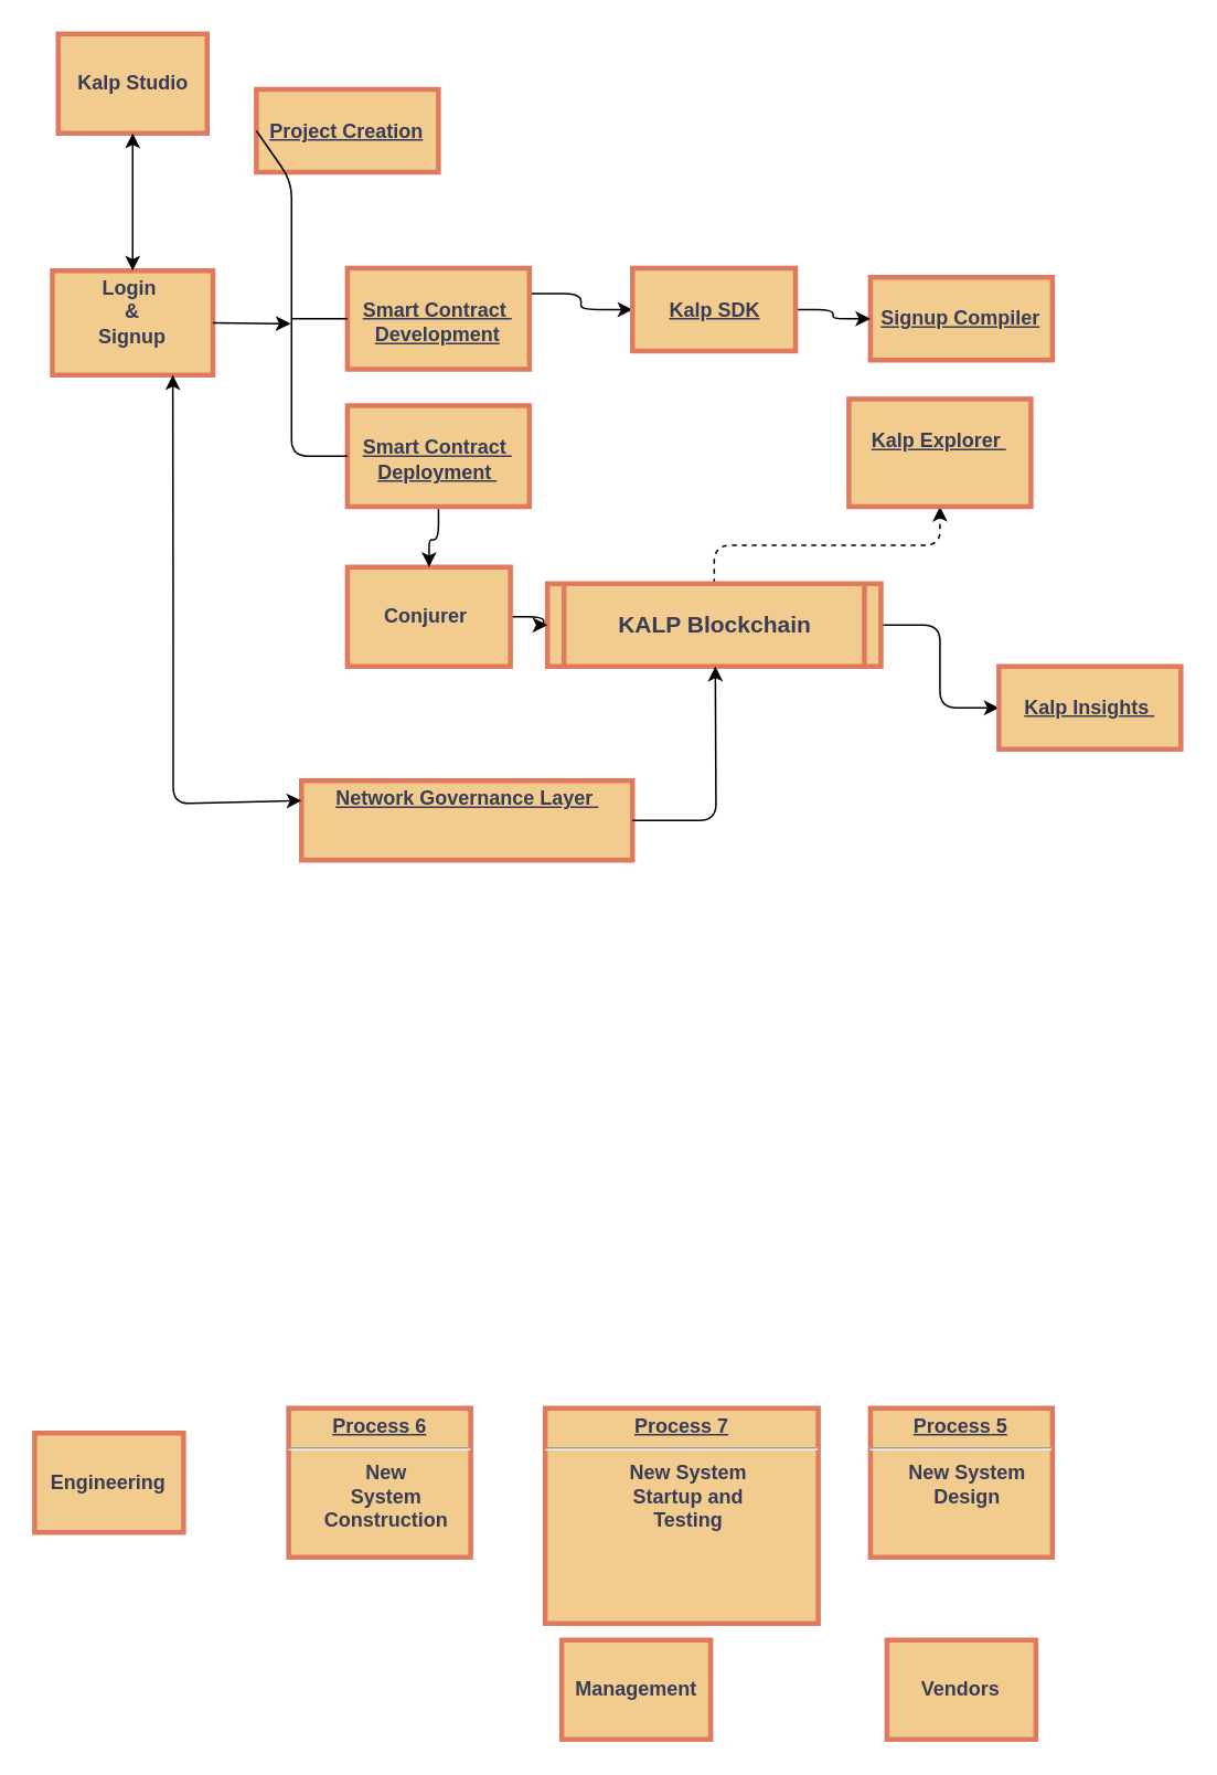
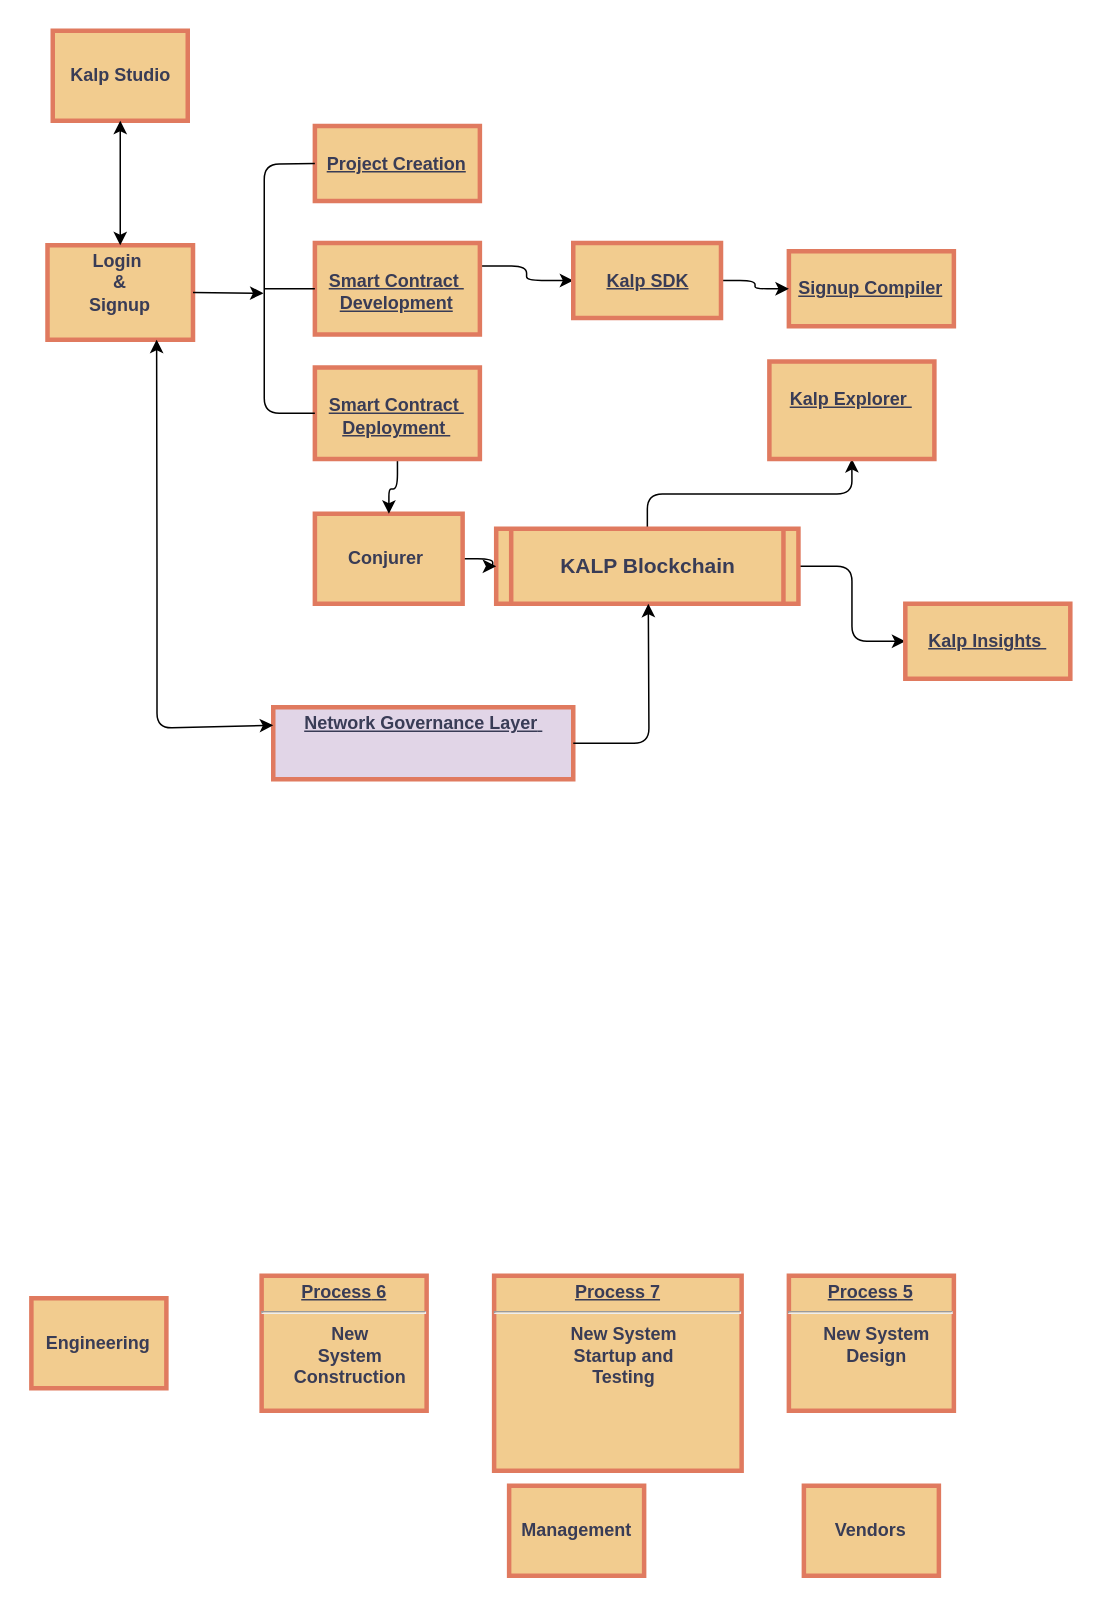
- <mxCell id="22" value="&lt;p style=&quot;margin: 0px; margin-top: 4px; text-align: center; text-decoration: underline;&quot;&gt;&lt;br&gt;Project Creation&lt;/p&gt;" style="verticalAlign=middle;align=center;overflow=fill;fontSize=12;fontFamily=Helvetica;html=1;rounded=0;fontStyle=1;strokeWidth=3;labelBackgroundColor=none;fillColor=#F2CC8F;strokeColor=#E07A5F;fontColor=#393C56;" vertex="1" parent="1"><mxGeometry x="154.25" y="53.5" width="110" height="50" as="geometry" /></mxCell>
+ <mxCell id="22" value="&lt;p style=&quot;margin: 0px; margin-top: 4px; text-align: center; text-decoration: underline;&quot;&gt;&lt;br&gt;Project Creation&lt;/p&gt;" style="verticalAlign=middle;align=center;overflow=fill;fontSize=12;fontFamily=Helvetica;html=1;rounded=0;fontStyle=1;strokeWidth=3;labelBackgroundColor=none;fillColor=#F2CC8F;strokeColor=#E07A5F;fontColor=#393C56;" vertex="1" parent="1"><mxGeometry x="209.25" y="83.5" width="110" height="50" as="geometry" /></mxCell>
- <mxCell id="4" style="edgeStyle=orthogonalEdgeStyle;orthogonalLoop=1;jettySize=auto;html=1;entryX=0.5;entryY=1;entryDx=0;entryDy=0;dashed=1;" edge="1" parent="1" source="6" target="8"><mxGeometry relative="1" as="geometry" /></mxCell>
+ <mxCell id="4" style="edgeStyle=orthogonalEdgeStyle;orthogonalLoop=1;jettySize=auto;html=1;entryX=0.5;entryY=1;entryDx=0;entryDy=0;" edge="1" parent="1" source="6" target="8"><mxGeometry relative="1" as="geometry" /></mxCell>
- <mxCell id="7" value="&lt;p style=&quot;margin: 4px 0px 0px; text-decoration: underline;&quot;&gt;&lt;strong&gt;Network Governance Layer&lt;/strong&gt;&lt;span style=&quot;text-align: left; background-color: initial;&quot;&gt;&amp;nbsp;&lt;/span&gt;&lt;/p&gt;&lt;p&gt;&lt;/p&gt;" style="verticalAlign=middle;align=center;overflow=fill;fontSize=12;fontFamily=Helvetica;html=1;rounded=0;fontStyle=1;strokeWidth=3;labelBackgroundColor=none;fillColor=#F2CC8F;strokeColor=#E07A5F;fontColor=#393C56;" parent="1" vertex="1"><mxGeometry x="181.5" y="471" width="200" height="48" as="geometry" /></mxCell>
+ <mxCell id="7" value="&lt;p style=&quot;margin: 4px 0px 0px; text-decoration: underline;&quot;&gt;&lt;strong&gt;Network Governance Layer&lt;/strong&gt;&lt;span style=&quot;text-align: left; background-color: initial;&quot;&gt;&amp;nbsp;&lt;/span&gt;&lt;/p&gt;&lt;p&gt;&lt;/p&gt;" style="verticalAlign=middle;align=center;overflow=fill;fontSize=12;fontFamily=Helvetica;html=1;rounded=0;fontStyle=1;strokeWidth=3;labelBackgroundColor=none;fillColor=#e1d5e7;strokeColor=#E07A5F;fontColor=#393C56;" parent="1" vertex="1"><mxGeometry x="181.5" y="471" width="200" height="48" as="geometry" /></mxCell>
